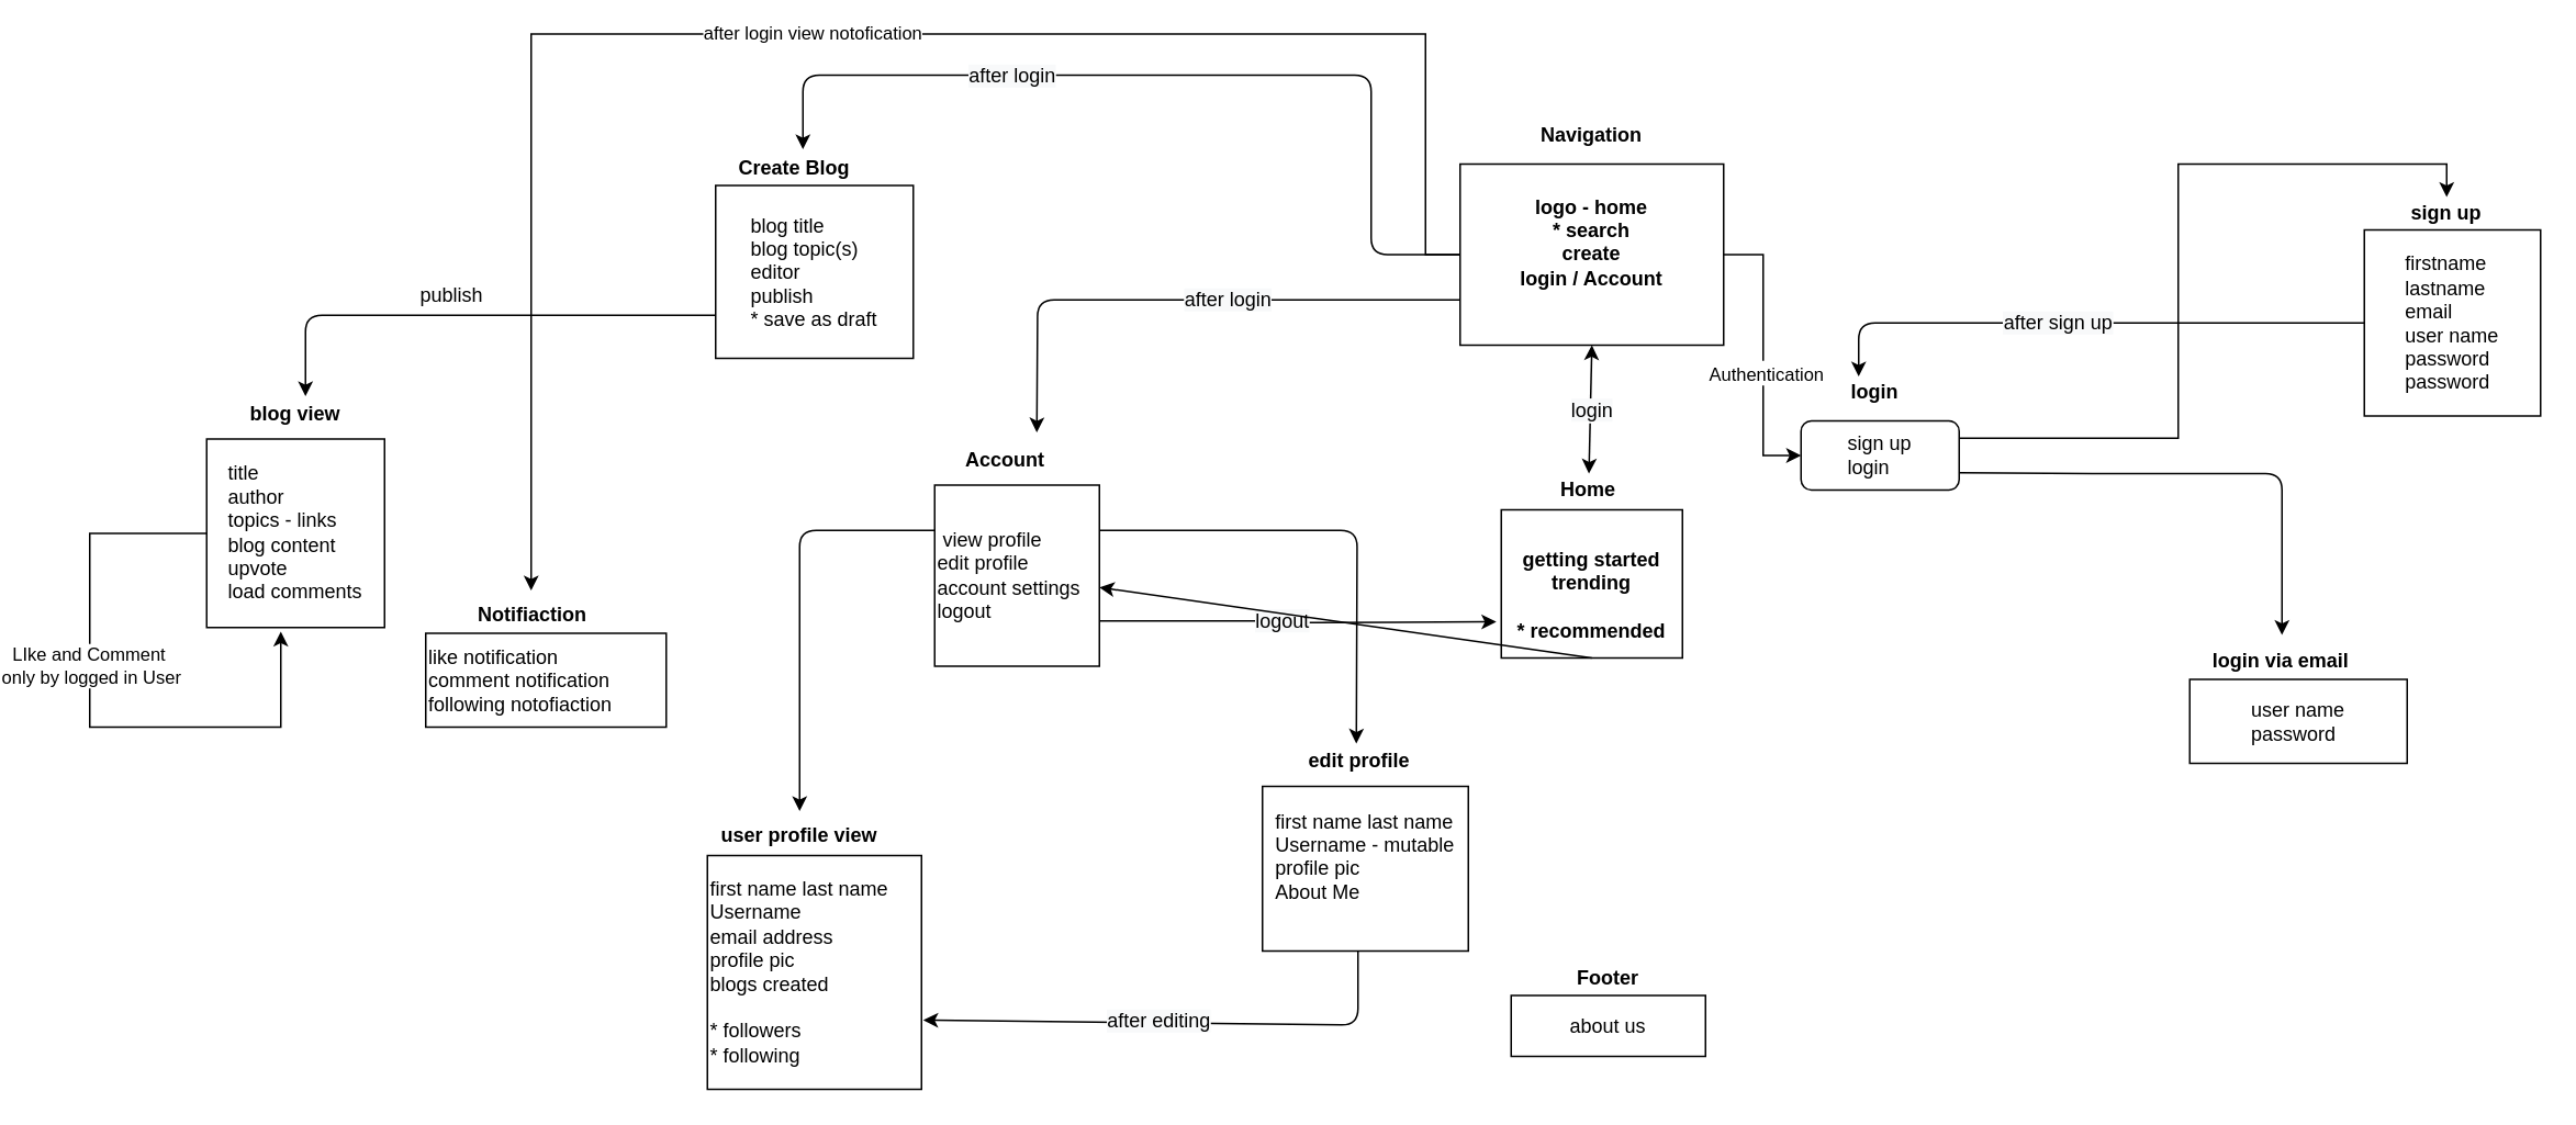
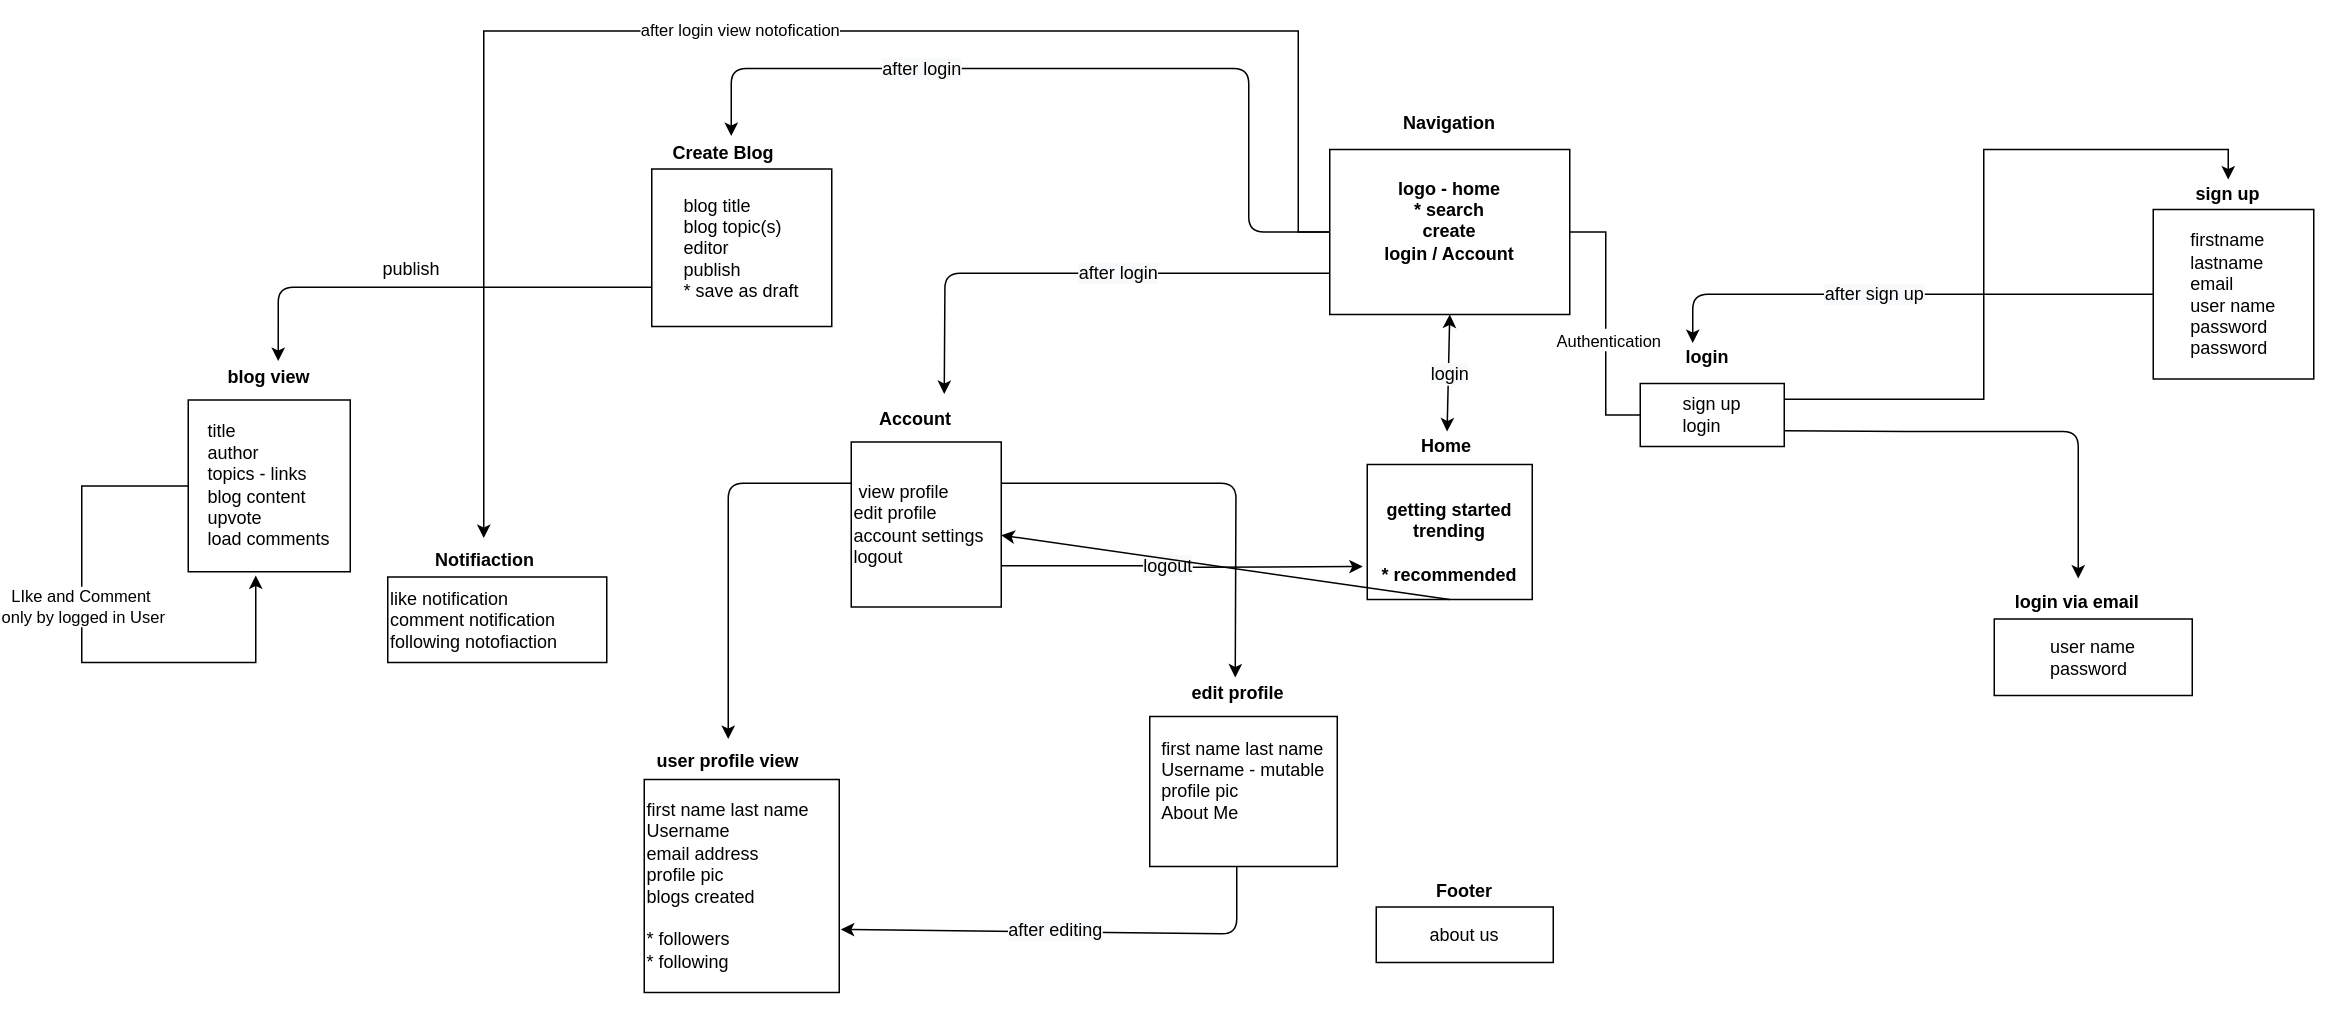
- <mxCell id="4" style="edgeStyle=orthogonalEdgeStyle;rounded=0;orthogonalLoop=1;jettySize=auto;html=1;exitX=1;exitY=0.5;exitDx=0;exitDy=0;entryX=0;entryY=0.5;entryDx=0;entryDy=0;" edge="1" parent="1" source="9" target="11"><mxGeometry relative="1" as="geometry"><Array as="points"><mxPoint x="1036" y="154" /><mxPoint x="1036" y="276" /></Array></mxGeometry></mxCell>
+ <mxCell id="4" style="edgeStyle=orthogonalEdgeStyle;rounded=0;orthogonalLoop=1;jettySize=auto;html=1;exitX=1;exitY=0.5;exitDx=0;exitDy=0;entryX=0;entryY=0.5;entryDx=0;entryDy=0;endArrow=none;" edge="1" parent="1" source="9" target="11"><mxGeometry relative="1" as="geometry"><Array as="points"><mxPoint x="1036" y="154" /><mxPoint x="1036" y="276" /></Array></mxGeometry></mxCell>
- <mxCell id="11" value="&lt;div align=&quot;left&quot;&gt;&lt;br&gt;&lt;/div&gt;&lt;div align=&quot;left&quot;&gt;sign up&lt;br&gt;&lt;/div&gt;&lt;div align=&quot;left&quot;&gt;login&amp;nbsp;&lt;/div&gt;&lt;div align=&quot;left&quot;&gt;&lt;br&gt;&lt;/div&gt;" style="whiteSpace=wrap;html=1;rounded=1;" parent="1" vertex="1"><mxGeometry x="1059" y="255" width="96" height="42" as="geometry" /></mxCell>
+ <mxCell id="11" value="&lt;div align=&quot;left&quot;&gt;&lt;br&gt;&lt;/div&gt;&lt;div align=&quot;left&quot;&gt;sign up&lt;br&gt;&lt;/div&gt;&lt;div align=&quot;left&quot;&gt;login&amp;nbsp;&lt;/div&gt;&lt;div align=&quot;left&quot;&gt;&lt;br&gt;&lt;/div&gt;" style="rounded=0;whiteSpace=wrap;html=1;" parent="1" vertex="1"><mxGeometry x="1059" y="255" width="96" height="42" as="geometry" /></mxCell>
